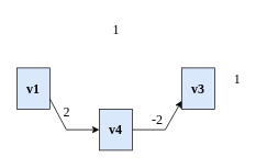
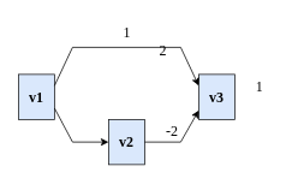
+ <mxCell id="6" value="" style="endArrow=classic;html=1;rounded=0;exitX=1;exitY=0.25;exitDx=0;exitDy=0;entryX=0;entryY=0.25;entryDx=0;entryDy=0;" edge="1" parent="1" source="2" target="4"><mxGeometry width="50" height="50" relative="1" as="geometry"><mxPoint x="240" y="152" as="sourcePoint" /><mxPoint x="290" y="102" as="targetPoint" /><Array as="points"><mxPoint x="80" y="52" /><mxPoint x="200" y="52" /></Array></mxGeometry></mxCell>
- <mxCell id="9" value="&lt;font face=&quot;Verdana&quot; style=&quot;font-size: 16px;&quot;&gt;2&lt;/font&gt;" style="text;html=1;align=center;verticalAlign=middle;resizable=0;points=[];autosize=1;strokeColor=none;fillColor=none;" vertex="1" parent="1"><mxGeometry x="65" y="120" width="30" height="30" as="geometry" /></mxCell>
+ <mxCell id="9" value="&lt;font face=&quot;Verdana&quot; style=&quot;font-size: 16px;&quot;&gt;2&lt;/font&gt;" style="text;html=1;align=center;verticalAlign=middle;resizable=0;points=[];autosize=1;strokeColor=none;fillColor=none;" vertex="1" parent="1"><mxGeometry x="165" y="40" width="30" height="30" as="geometry" /></mxCell>
- <mxCell id="3" value="&lt;b&gt;&lt;font style=&quot;font-size: 16px;&quot; face=&quot;Verdana&quot;&gt;v4&lt;/font&gt;&lt;/b&gt;" style="rounded=0;whiteSpace=wrap;html=1;fillColor=#dae8fc;strokeColor=#161718;" vertex="1" parent="1"><mxGeometry x="120" y="132" width="40" height="50" as="geometry" /></mxCell>
+ <mxCell id="3" value="&lt;b&gt;&lt;font style=&quot;font-size: 16px;&quot; face=&quot;Verdana&quot;&gt;v2&lt;/font&gt;&lt;/b&gt;" style="rounded=0;whiteSpace=wrap;html=1;fillColor=#dae8fc;strokeColor=#161718;" vertex="1" parent="1"><mxGeometry x="120" y="132" width="40" height="50" as="geometry" /></mxCell>
